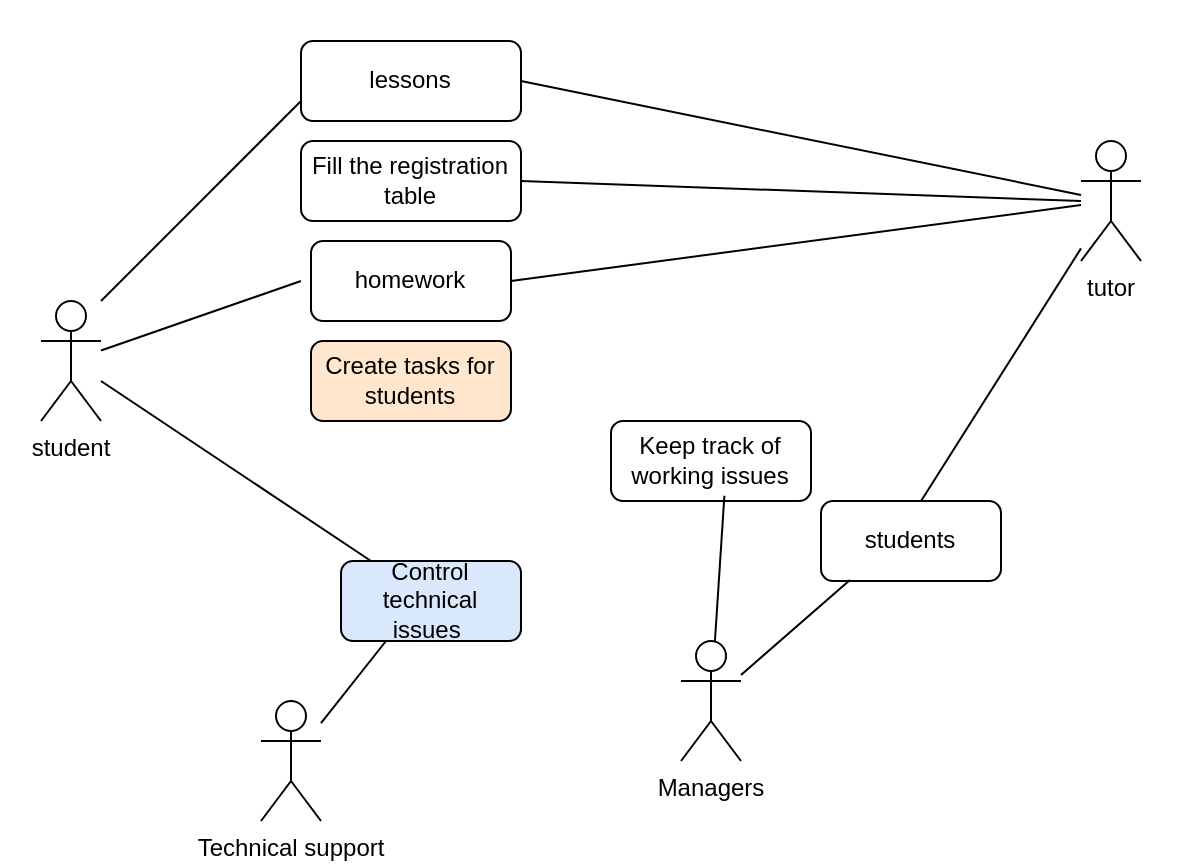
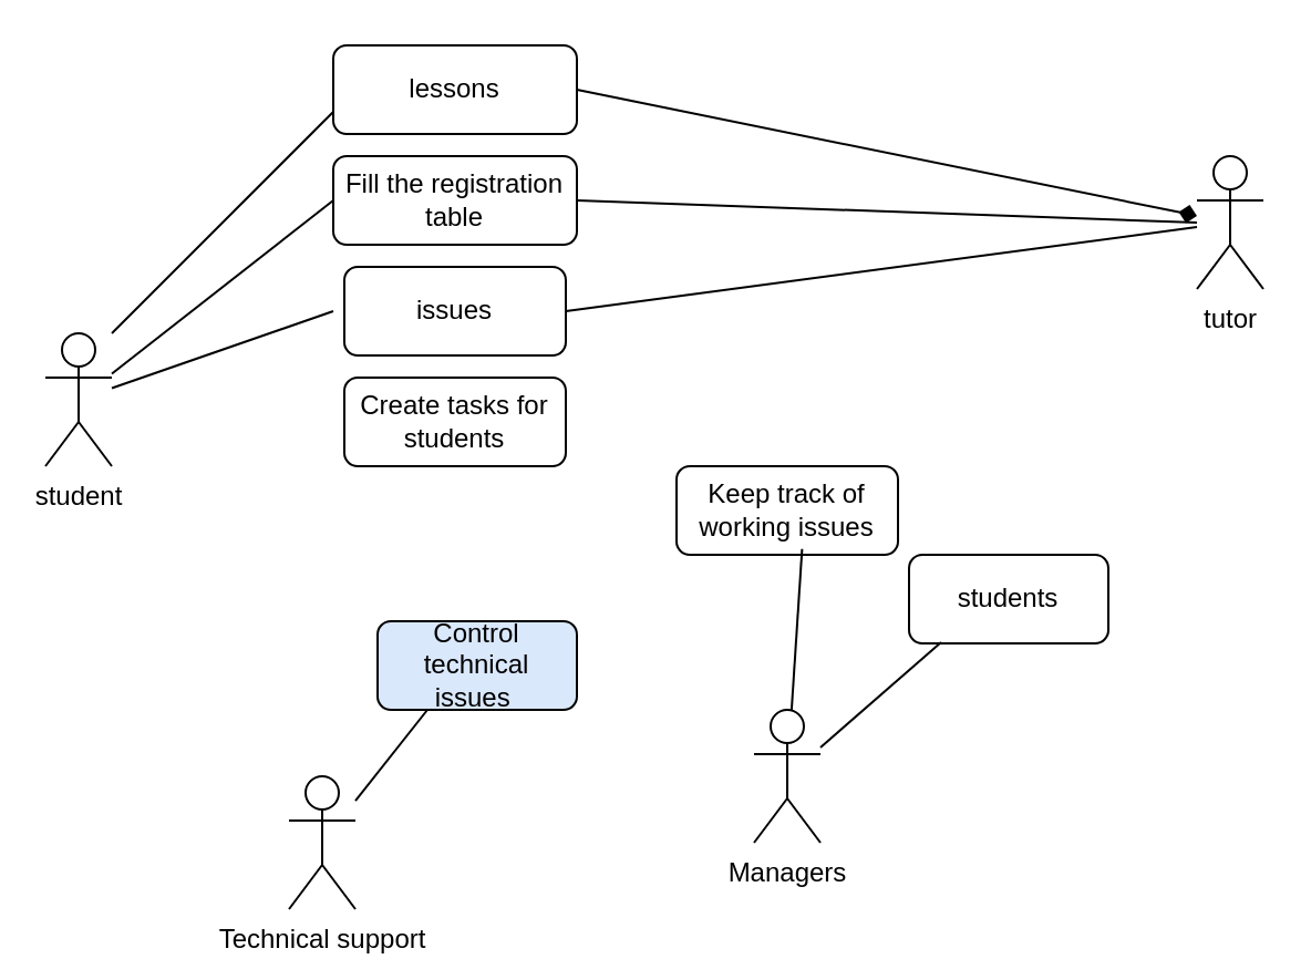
- <mxCell id="16" value="" style="endArrow=none;html=1;rounded=0;exitX=1;exitY=0.5;exitDx=0;exitDy=0;" edge="1" parent="1" source="5" target="4"><mxGeometry width="50" height="50" relative="1" as="geometry"><mxPoint x="270" y="40" as="sourcePoint" /><mxPoint x="530" y="80" as="targetPoint" /></mxGeometry></mxCell>
+ <mxCell id="16" value="" style="endArrow=diamond;html=1;rounded=0;exitX=1;exitY=0.5;exitDx=0;exitDy=0;" edge="1" parent="1" source="5" target="4"><mxGeometry width="50" height="50" relative="1" as="geometry"><mxPoint x="270" y="40" as="sourcePoint" /><mxPoint x="530" y="80" as="targetPoint" /></mxGeometry></mxCell>
- <mxCell id="11" value="homework" style="rounded=1;whiteSpace=wrap;html=1;" vertex="1" parent="1"><mxGeometry x="155" y="120" width="100" height="40" as="geometry" /></mxCell>
+ <mxCell id="11" value="issues" style="rounded=1;whiteSpace=wrap;html=1;" vertex="1" parent="1"><mxGeometry x="155" y="120" width="100" height="40" as="geometry" /></mxCell>
- <mxCell id="19" value="" style="endArrow=none;html=1;rounded=0;exitX=0.556;exitY=0;exitDx=0;exitDy=0;exitPerimeter=0;" edge="1" parent="1" source="7" target="4"><mxGeometry width="50" height="50" relative="1" as="geometry"><mxPoint x="460" y="240" as="sourcePoint" /><mxPoint x="510" y="190" as="targetPoint" /></mxGeometry></mxCell>
- <mxCell id="12" value="Create tasks for students" style="rounded=1;whiteSpace=wrap;html=1;fillColor=#ffe6cc;" vertex="1" parent="1"><mxGeometry x="155" y="170" width="100" height="40" as="geometry" /></mxCell>
+ <mxCell id="12" value="Create tasks for students" style="rounded=1;whiteSpace=wrap;html=1;" vertex="1" parent="1"><mxGeometry x="155" y="170" width="100" height="40" as="geometry" /></mxCell>
- <mxCell id="14" value="" style="endArrow=none;html=1;rounded=0;" edge="1" parent="1" source="2" target="10"><mxGeometry width="50" height="50" relative="1" as="geometry"><mxPoint x="50" y="180" as="sourcePoint" /><mxPoint x="100" y="130" as="targetPoint" /></mxGeometry></mxCell>
+ <mxCell id="14" value="" style="endArrow=none;html=1;rounded=0;entryX=0;entryY=0.5;entryDx=0;entryDy=0;" edge="1" parent="1" source="2" target="3"><mxGeometry width="50" height="50" relative="1" as="geometry"><mxPoint x="50" y="180" as="sourcePoint" /><mxPoint x="100" y="130" as="targetPoint" /></mxGeometry></mxCell>
